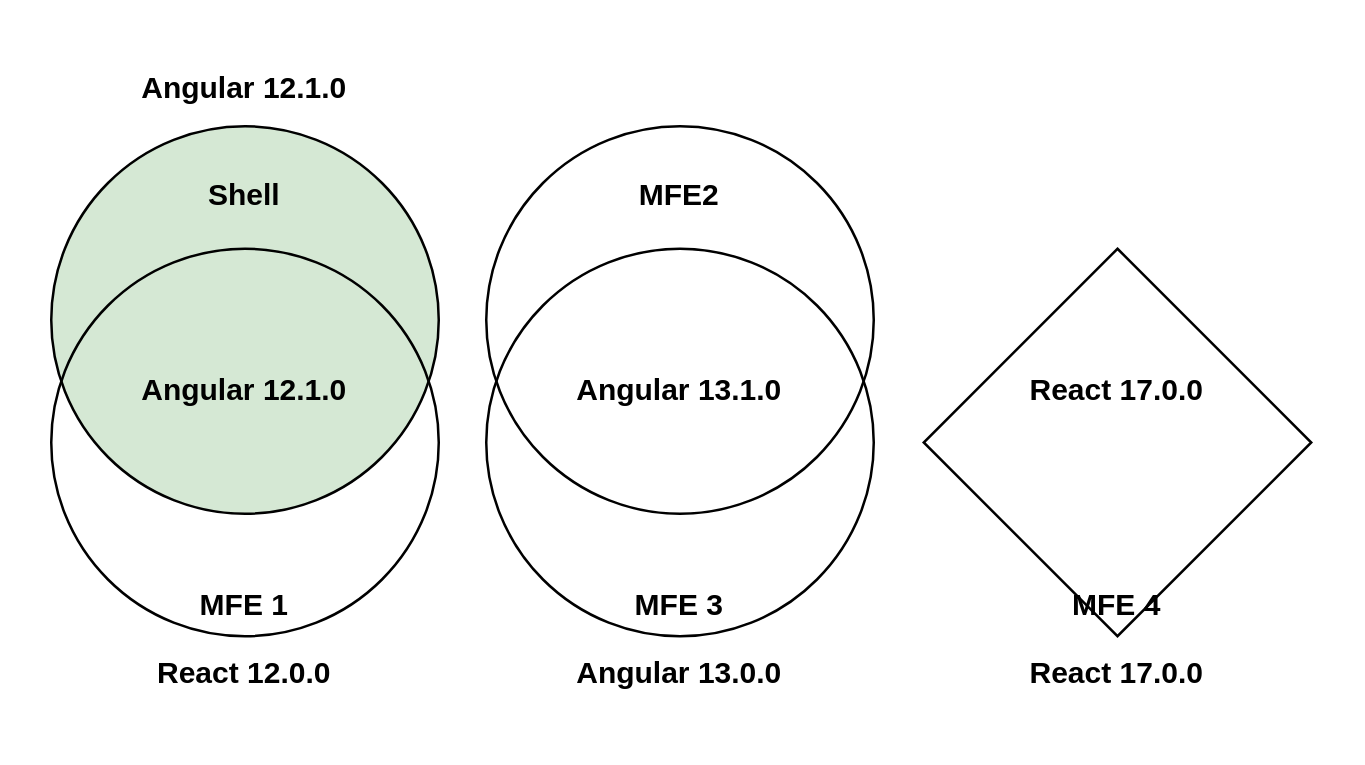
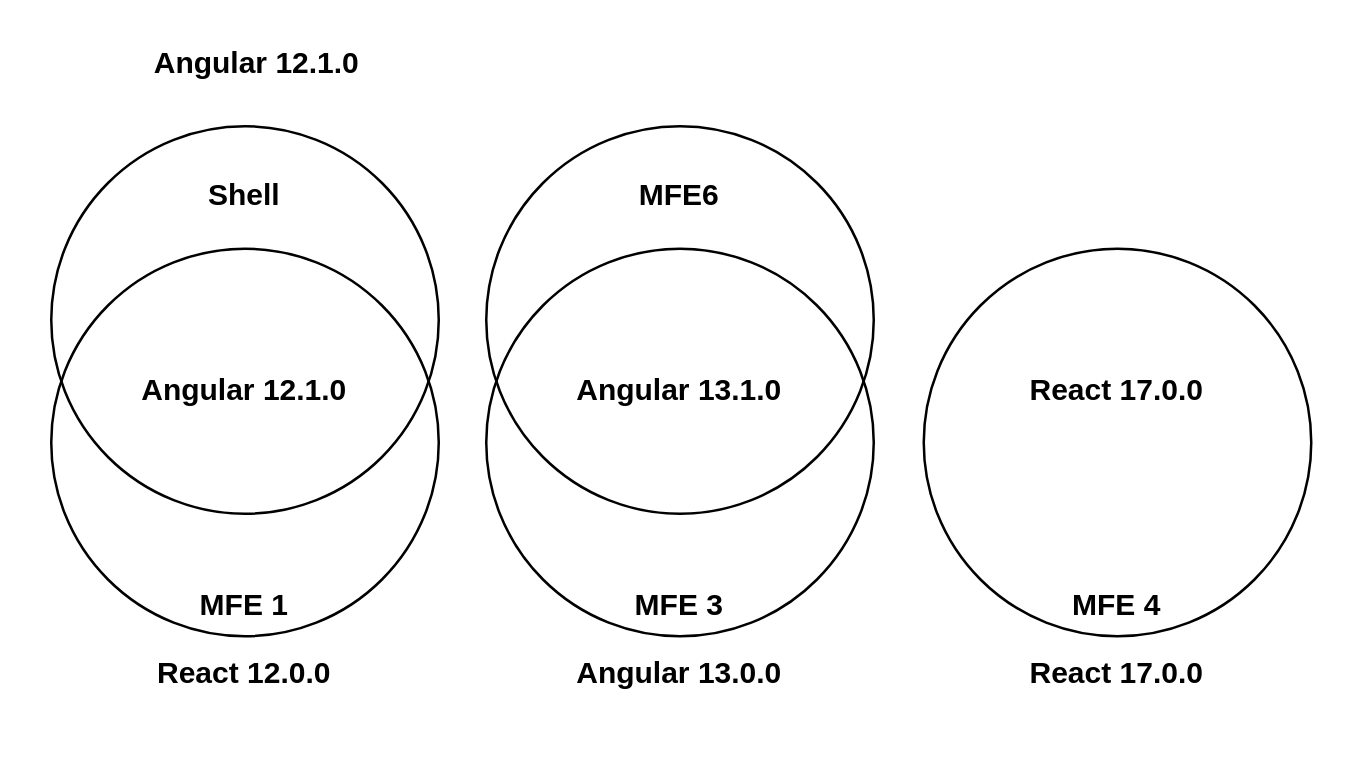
- <mxCell id="7" value="&lt;span style=&quot;&quot;&gt;Angular 12.1.0&lt;/span&gt;" style="text;html=1;strokeColor=none;fillColor=none;align=center;verticalAlign=middle;whiteSpace=wrap;rounded=0;labelBackgroundColor=none;fontStyle=1" vertex="1" parent="1"><mxGeometry x="45" y="20" width="105" height="30" as="geometry" /></mxCell>
+ <mxCell id="7" value="&lt;span style=&quot;&quot;&gt;Angular 12.1.0&lt;/span&gt;" style="text;html=1;strokeColor=none;fillColor=none;align=center;verticalAlign=middle;whiteSpace=wrap;rounded=0;labelBackgroundColor=none;fontStyle=1" vertex="1" parent="1"><mxGeometry x="50" y="10" width="105" height="30" as="geometry" /></mxCell>
- <mxCell id="3" value="&lt;span&gt;Shell&lt;br&gt;&lt;br&gt;&lt;br&gt;&lt;br&gt;&lt;br&gt;&lt;br&gt;&lt;br&gt;&lt;br&gt;&lt;/span&gt;" style="ellipse;whiteSpace=wrap;html=1;aspect=fixed;fontStyle=1;fillColor=#d5e8d4;" vertex="1" parent="1"><mxGeometry x="20" y="50" width="155" height="155" as="geometry" /></mxCell>
+ <mxCell id="3" value="&lt;span&gt;Shell&lt;br&gt;&lt;br&gt;&lt;br&gt;&lt;br&gt;&lt;br&gt;&lt;br&gt;&lt;br&gt;&lt;br&gt;&lt;/span&gt;" style="ellipse;whiteSpace=wrap;html=1;aspect=fixed;fontStyle=1" vertex="1" parent="1"><mxGeometry x="20" y="50" width="155" height="155" as="geometry" /></mxCell>
- <mxCell id="2" value="&lt;span&gt;MFE2&lt;br&gt;&lt;br&gt;&lt;br&gt;&lt;br&gt;&lt;br&gt;&lt;br&gt;&lt;br&gt;&lt;br&gt;&lt;/span&gt;" style="ellipse;whiteSpace=wrap;html=1;aspect=fixed;fillColor=none;fontStyle=1" vertex="1" parent="1"><mxGeometry x="194" y="50" width="155" height="155" as="geometry" /></mxCell>
+ <mxCell id="2" value="&lt;span&gt;MFE6&lt;br&gt;&lt;br&gt;&lt;br&gt;&lt;br&gt;&lt;br&gt;&lt;br&gt;&lt;br&gt;&lt;br&gt;&lt;/span&gt;" style="ellipse;whiteSpace=wrap;html=1;aspect=fixed;fillColor=none;fontStyle=1" vertex="1" parent="1"><mxGeometry x="194" y="50" width="155" height="155" as="geometry" /></mxCell>
- <mxCell id="6" value="&lt;span&gt;&lt;br&gt;&lt;br&gt;&lt;br&gt;React 17.0.0&lt;br&gt;&lt;br&gt;&lt;br&gt;&lt;br&gt;&lt;br&gt;&lt;br&gt;MFE 4&lt;/span&gt;" style="rhombus;whiteSpace=wrap;html=1;aspect=fixed;fillColor=none;fontStyle=1;" vertex="1" parent="1"><mxGeometry x="369" y="99" width="155" height="155" as="geometry" /></mxCell>
+ <mxCell id="6" value="&lt;span&gt;&lt;br&gt;&lt;br&gt;&lt;br&gt;React 17.0.0&lt;br&gt;&lt;br&gt;&lt;br&gt;&lt;br&gt;&lt;br&gt;&lt;br&gt;MFE 4&lt;/span&gt;" style="ellipse;whiteSpace=wrap;html=1;aspect=fixed;fillColor=none;fontStyle=1" vertex="1" parent="1"><mxGeometry x="369" y="99" width="155" height="155" as="geometry" /></mxCell>
